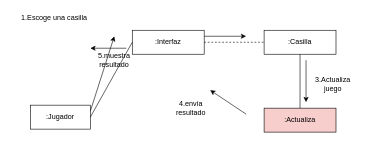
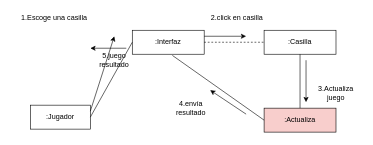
+ <mxCell id="16" value="2.click en casilla" style="text;html=1;strokeColor=none;fillColor=none;align=center;verticalAlign=middle;whiteSpace=wrap;rounded=0;" vertex="1" parent="1"><mxGeometry x="340" y="20" width="110" height="20" as="geometry" /></mxCell>
- <mxCell id="19" value="5.muestra resultado" style="text;html=1;strokeColor=none;fillColor=none;align=center;verticalAlign=middle;whiteSpace=wrap;rounded=0;" vertex="1" parent="1"><mxGeometry x="150" y="90" width="80" height="20" as="geometry" /></mxCell>
+ <mxCell id="19" value="5.juego resultado" style="text;html=1;strokeColor=none;fillColor=none;align=center;verticalAlign=middle;whiteSpace=wrap;rounded=0;" vertex="1" parent="1"><mxGeometry x="150" y="90" width="80" height="20" as="geometry" /></mxCell>
- <mxCell id="17" value="3.Actualiza juego" style="text;html=1;strokeColor=none;fillColor=none;align=center;verticalAlign=middle;whiteSpace=wrap;rounded=0;" vertex="1" parent="1"><mxGeometry x="510" y="130" width="90" height="20" as="geometry" /></mxCell>
+ <mxCell id="17" value="3.Actualiza juego" style="text;html=1;strokeColor=none;fillColor=none;align=center;verticalAlign=middle;whiteSpace=wrap;rounded=0;" vertex="1" parent="1"><mxGeometry x="515" y="145" width="90" height="20" as="geometry" /></mxCell>
+ <mxCell id="10" value="" style="endArrow=none;html=1;exitX=0.558;exitY=1.05;exitDx=0;exitDy=0;exitPerimeter=0;entryX=0;entryY=0.5;entryDx=0;entryDy=0;" edge="1" parent="1" source="3" target="8"><mxGeometry width="50" height="50" relative="1" as="geometry"><mxPoint x="290" y="200" as="sourcePoint" /><mxPoint x="340" y="150" as="targetPoint" /></mxGeometry></mxCell>
